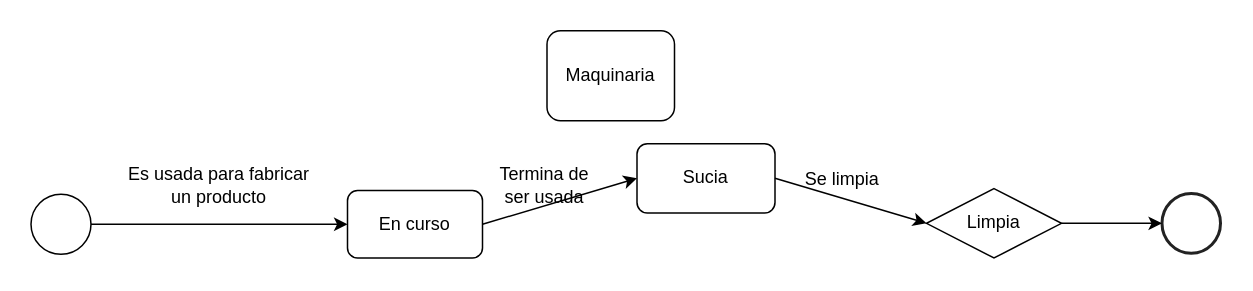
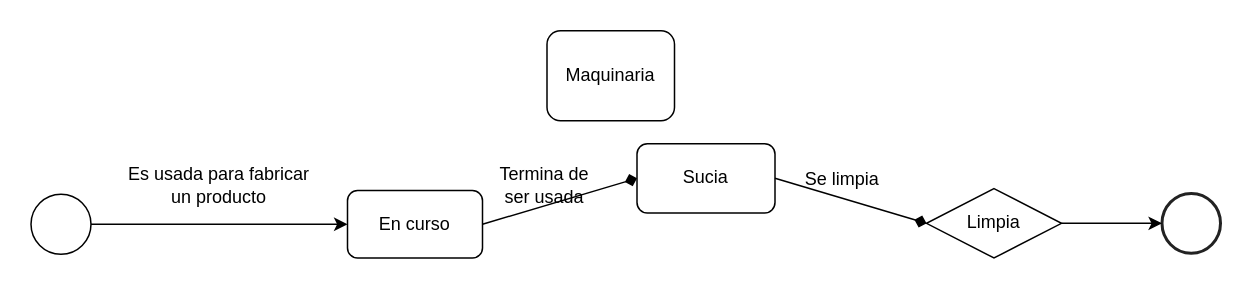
- <mxCell id="7" value="" style="endArrow=classic;html=1;rounded=0;entryX=0;entryY=0.5;entryDx=0;entryDy=0;exitX=1;exitY=0.5;exitDx=0;exitDy=0;" parent="1" source="3" target="2" edge="1"><mxGeometry width="50" height="50" relative="1" as="geometry"><mxPoint x="260" y="151.5" as="sourcePoint" /><mxPoint x="370" y="146.5" as="targetPoint" /></mxGeometry></mxCell>
+ <mxCell id="7" value="" style="endArrow=diamond;html=1;rounded=0;entryX=0;entryY=0.5;entryDx=0;entryDy=0;exitX=1;exitY=0.5;exitDx=0;exitDy=0;" parent="1" source="3" target="2" edge="1"><mxGeometry width="50" height="50" relative="1" as="geometry"><mxPoint x="260" y="151.5" as="sourcePoint" /><mxPoint x="370" y="146.5" as="targetPoint" /></mxGeometry></mxCell>
- <mxCell id="11" value="" style="endArrow=classic;html=1;rounded=0;entryX=0;entryY=0.5;entryDx=0;entryDy=0;exitX=1;exitY=0.5;exitDx=0;exitDy=0;" parent="1" source="2" target="10" edge="1"><mxGeometry width="50" height="50" relative="1" as="geometry"><mxPoint x="460" y="154" as="sourcePoint" /><mxPoint x="510" y="104" as="targetPoint" /></mxGeometry></mxCell>
+ <mxCell id="11" value="" style="endArrow=diamond;html=1;rounded=0;entryX=0;entryY=0.5;entryDx=0;entryDy=0;exitX=1;exitY=0.5;exitDx=0;exitDy=0;" parent="1" source="2" target="10" edge="1"><mxGeometry width="50" height="50" relative="1" as="geometry"><mxPoint x="460" y="154" as="sourcePoint" /><mxPoint x="510" y="104" as="targetPoint" /></mxGeometry></mxCell>
